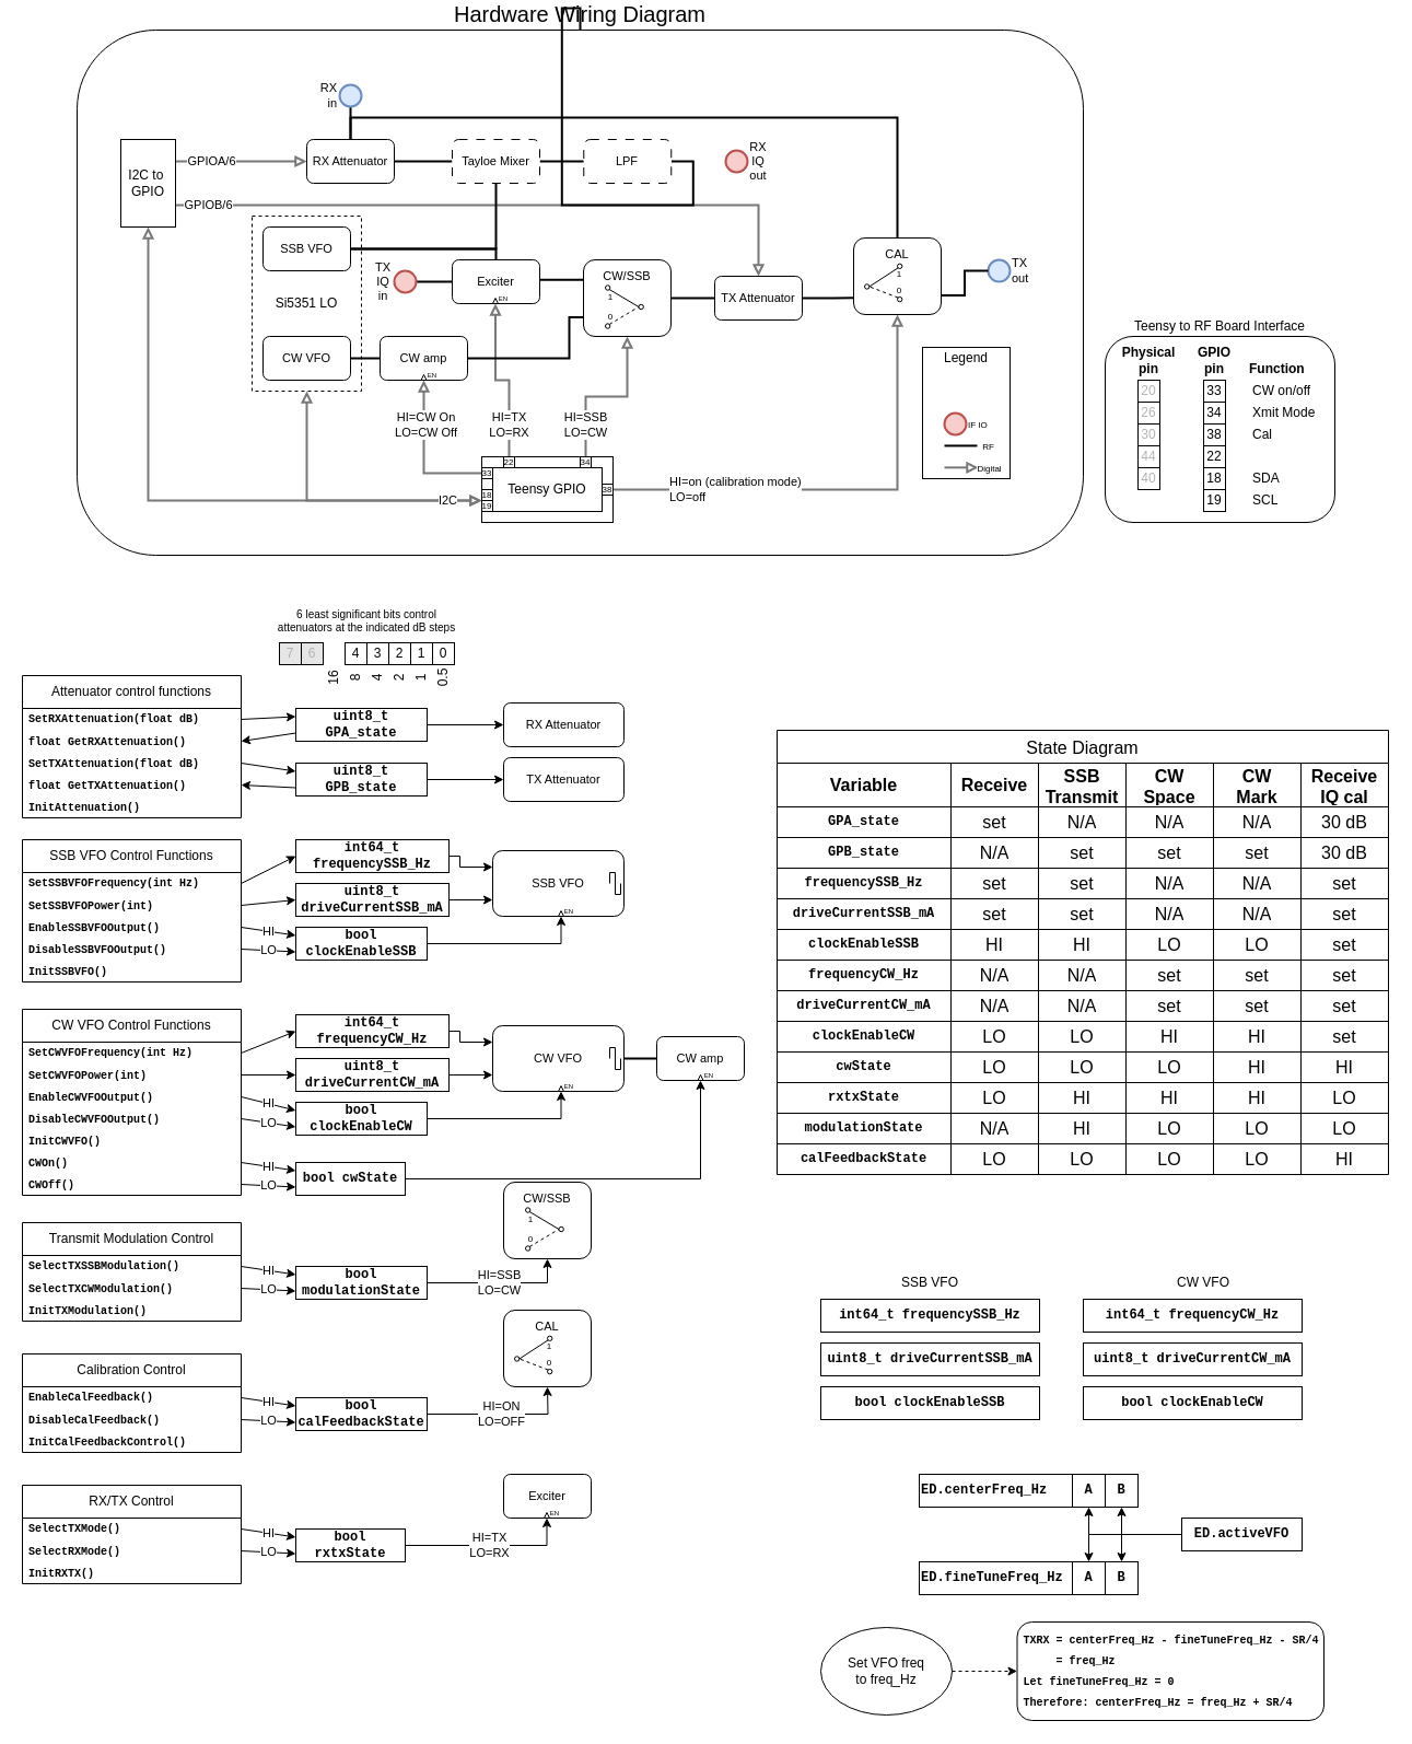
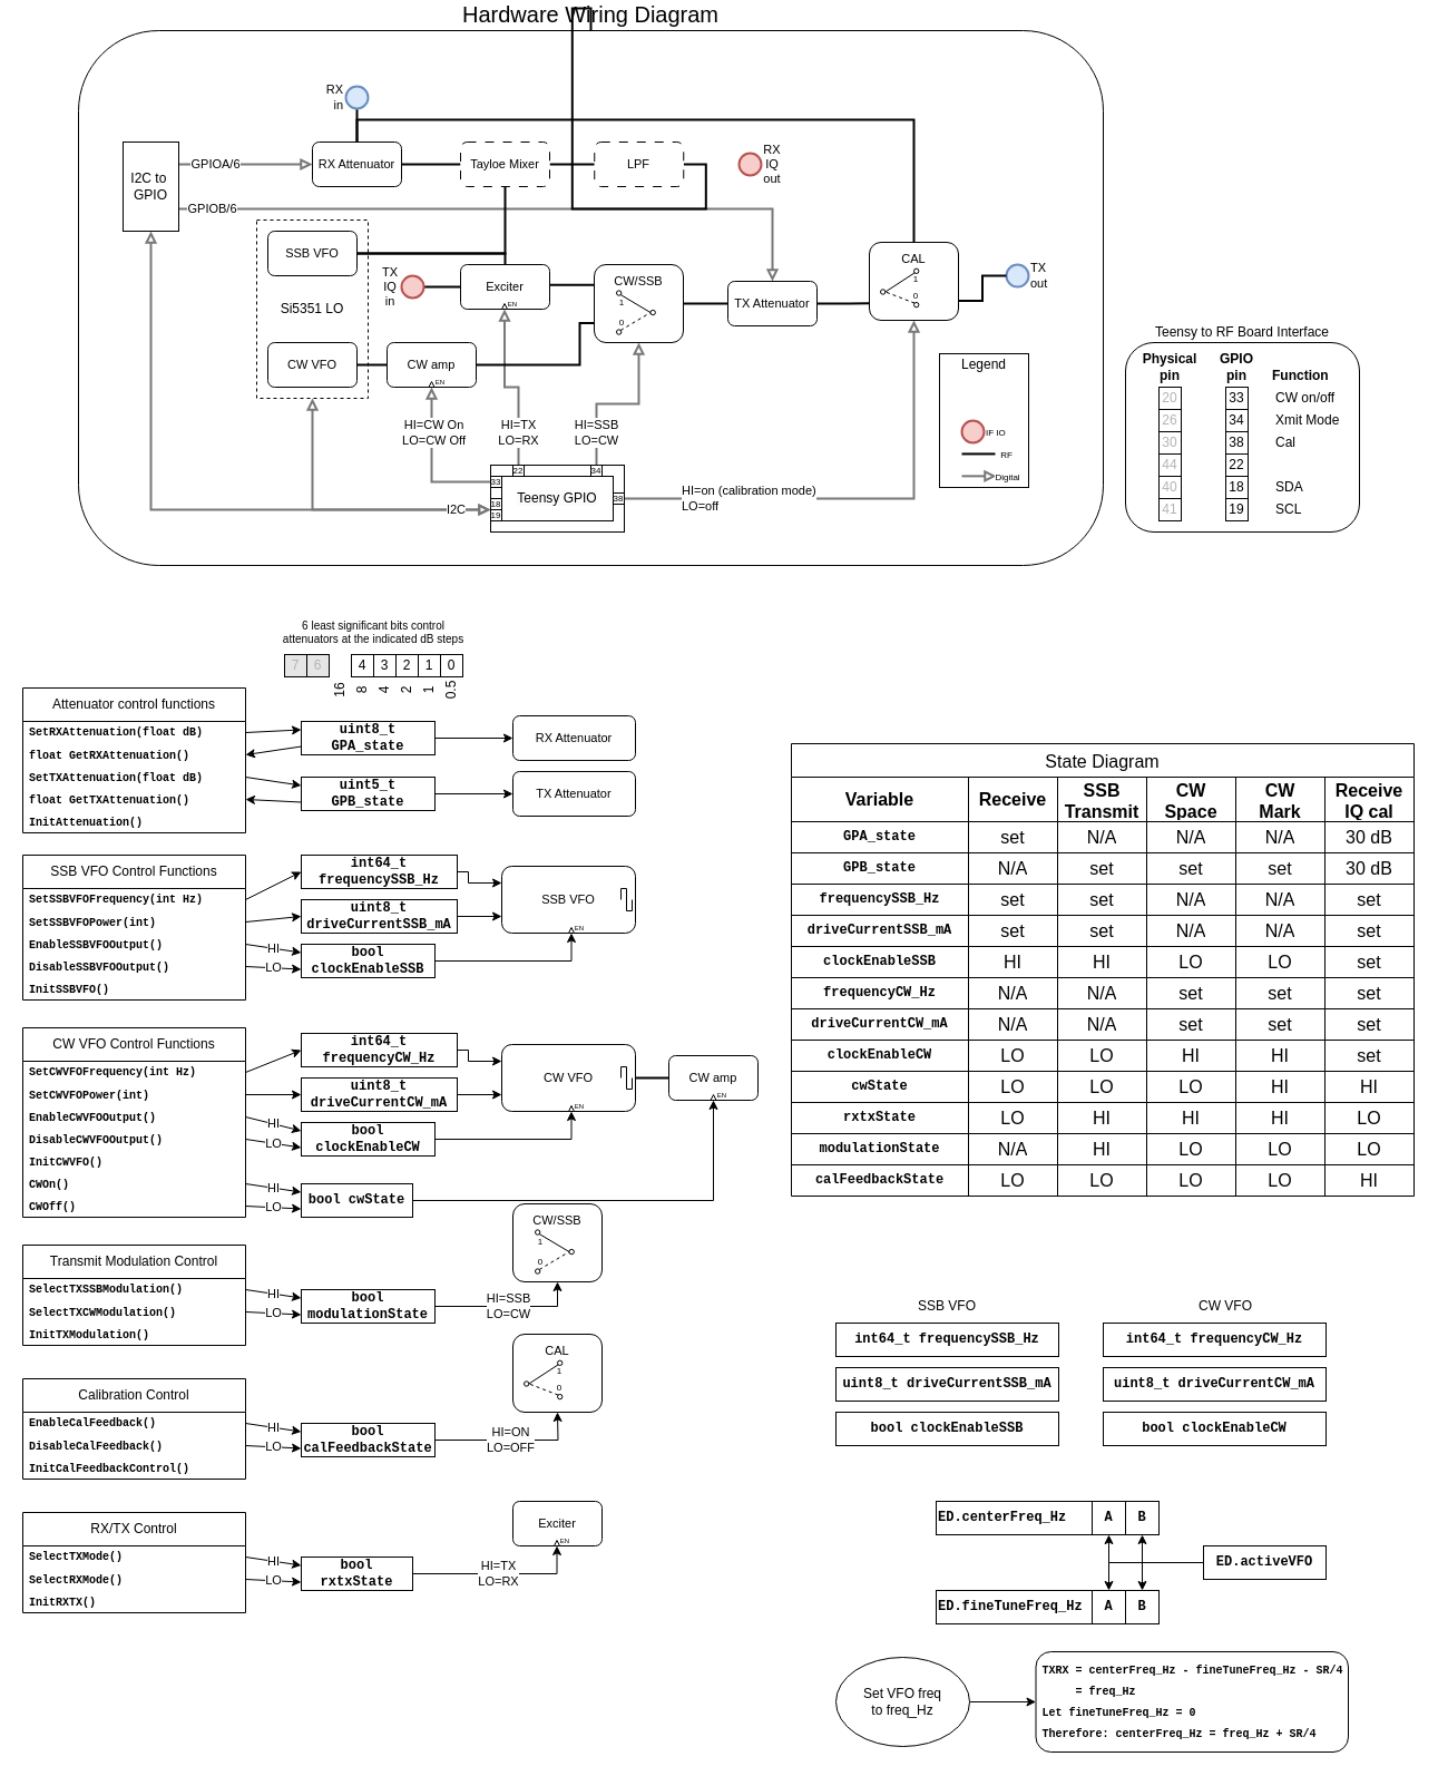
+ <mxCell id="129" value="41" style="rounded=0;whiteSpace=wrap;html=1;strokeColor=default;align=center;verticalAlign=middle;fontFamily=Helvetica;fontSize=12;fontColor=#B3B3B3;fillColor=default;" parent="110" vertex="1"><mxGeometry x="30" y="140" width="20" height="20" as="geometry" /></mxCell>
- <mxCell id="84" value="uint8_t GPB_state" style="text;html=1;align=center;verticalAlign=middle;whiteSpace=wrap;rounded=0;fontFamily=Courier New;fontStyle=1;strokeColor=default;" parent="1" vertex="1"><mxGeometry x="270" y="690" width="120" height="30" as="geometry" /></mxCell>
+ <mxCell id="84" value="uint5_t GPB_state" style="text;html=1;align=center;verticalAlign=middle;whiteSpace=wrap;rounded=0;fontFamily=Courier New;fontStyle=1;strokeColor=default;" parent="1" vertex="1"><mxGeometry x="270" y="690" width="120" height="30" as="geometry" /></mxCell>
- <mxCell id="343" style="edgeStyle=orthogonalEdgeStyle;rounded=0;orthogonalLoop=1;jettySize=auto;html=1;exitX=1;exitY=0.5;exitDx=0;exitDy=0;entryX=0;entryY=0.5;entryDx=0;entryDy=0;dashed=1;" parent="1" source="344" target="345" edge="1"><mxGeometry relative="1" as="geometry" /></mxCell>
+ <mxCell id="343" style="edgeStyle=orthogonalEdgeStyle;rounded=0;orthogonalLoop=1;jettySize=auto;html=1;exitX=1;exitY=0.5;exitDx=0;exitDy=0;entryX=0;entryY=0.5;entryDx=0;entryDy=0;" parent="1" source="344" target="345" edge="1"><mxGeometry relative="1" as="geometry" /></mxCell>
